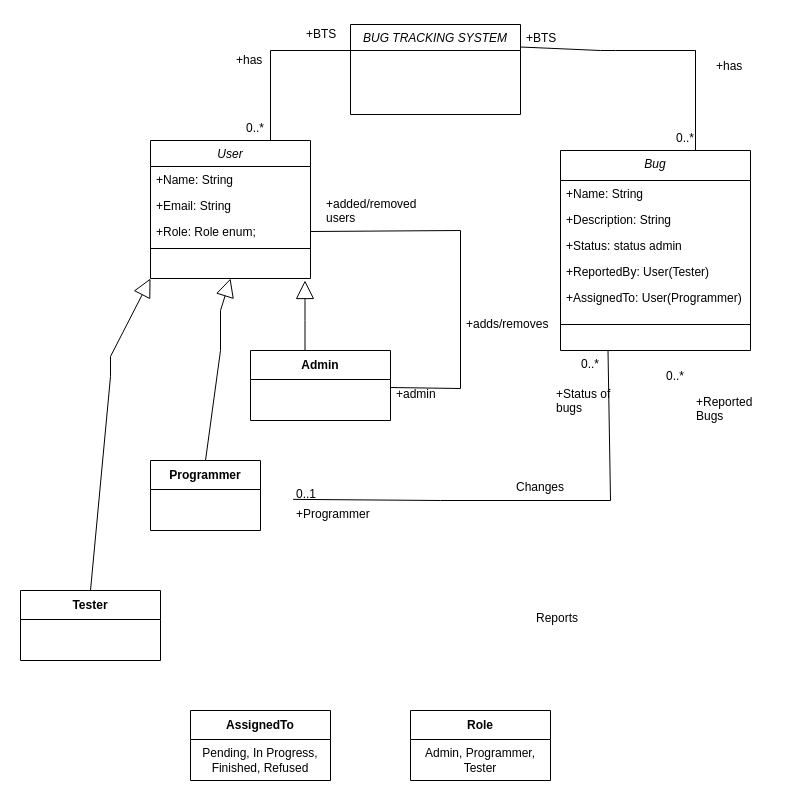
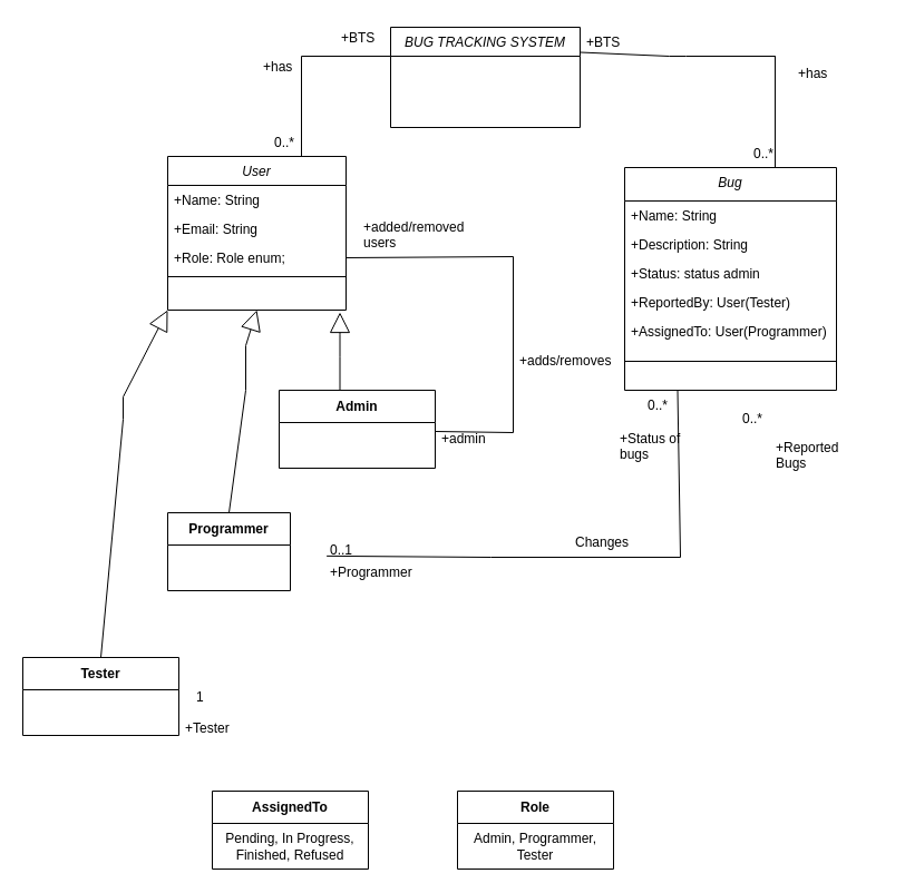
- <mxCell id="23" value="Reports" style="text;strokeColor=none;fillColor=none;align=left;verticalAlign=top;spacingLeft=4;spacingRight=4;overflow=hidden;rotatable=0;points=[[0,0.5],[1,0.5]];portConstraint=eastwest;whiteSpace=wrap;html=1;" parent="1" vertex="1"><mxGeometry x="530" y="604" width="80" height="26" as="geometry" /></mxCell>
+ <mxCell id="21" value="1" style="text;strokeColor=none;fillColor=none;align=left;verticalAlign=top;spacingLeft=4;spacingRight=4;overflow=hidden;rotatable=0;points=[[0,0.5],[1,0.5]];portConstraint=eastwest;whiteSpace=wrap;html=1;" parent="1" vertex="1"><mxGeometry x="170" y="612" width="30" height="26" as="geometry" /></mxCell>
+ <mxCell id="25" value="+Tester" style="text;strokeColor=none;fillColor=none;align=left;verticalAlign=top;spacingLeft=4;spacingRight=4;overflow=hidden;rotatable=0;points=[[0,0.5],[1,0.5]];portConstraint=eastwest;whiteSpace=wrap;html=1;" parent="1" vertex="1"><mxGeometry x="160" y="640" width="80" height="26" as="geometry" /></mxCell>
